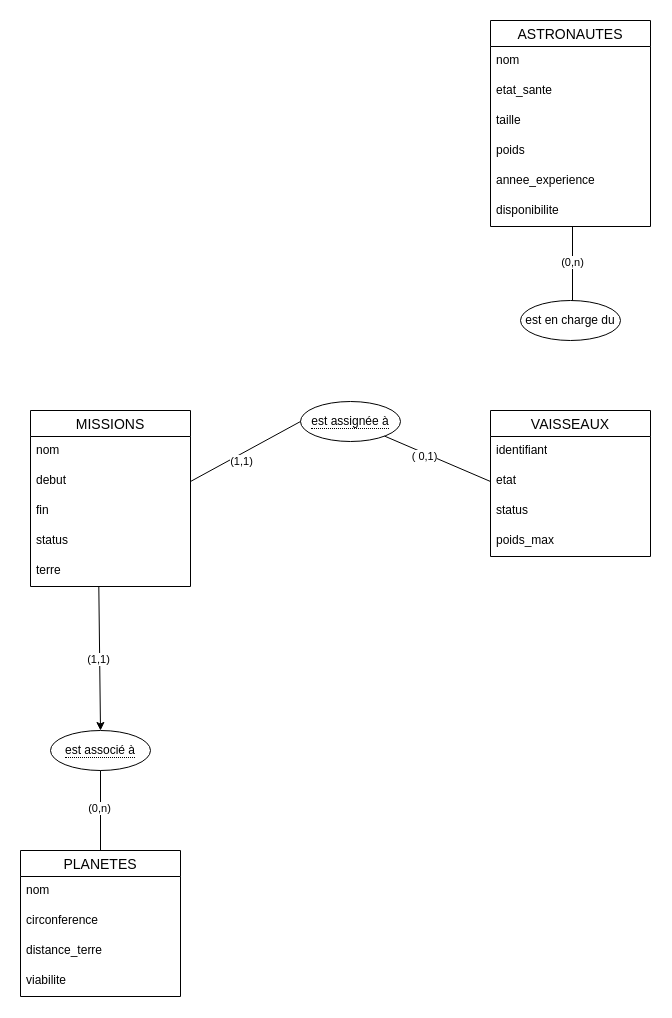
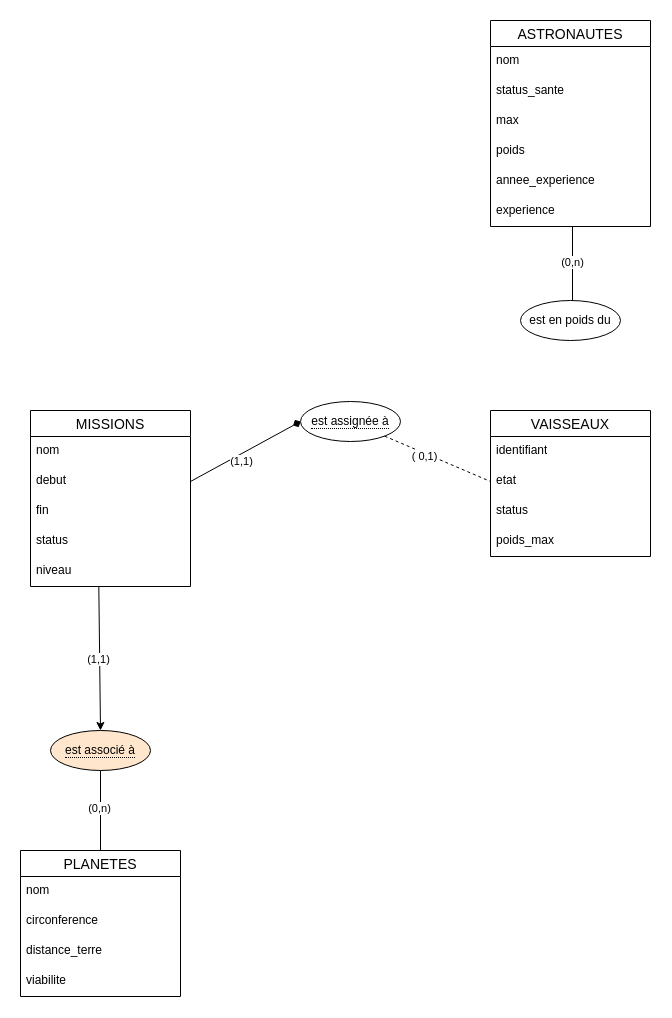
- <mxCell id="15" value="etat_sante" style="text;strokeColor=none;fillColor=none;spacingLeft=4;spacingRight=4;overflow=hidden;rotatable=0;points=[[0,0.5],[1,0.5]];portConstraint=eastwest;fontSize=12;whiteSpace=wrap;html=1;" parent="13" vertex="1"><mxGeometry y="56" width="160" height="30" as="geometry" /></mxCell>
+ <mxCell id="15" value="status_sante" style="text;strokeColor=none;fillColor=none;spacingLeft=4;spacingRight=4;overflow=hidden;rotatable=0;points=[[0,0.5],[1,0.5]];portConstraint=eastwest;fontSize=12;whiteSpace=wrap;html=1;" parent="13" vertex="1"><mxGeometry y="56" width="160" height="30" as="geometry" /></mxCell>
- <mxCell id="16" value="taille" style="text;strokeColor=none;fillColor=none;spacingLeft=4;spacingRight=4;overflow=hidden;rotatable=0;points=[[0,0.5],[1,0.5]];portConstraint=eastwest;fontSize=12;whiteSpace=wrap;html=1;" parent="13" vertex="1"><mxGeometry y="86" width="160" height="30" as="geometry" /></mxCell>
+ <mxCell id="16" value="max" style="text;strokeColor=none;fillColor=none;spacingLeft=4;spacingRight=4;overflow=hidden;rotatable=0;points=[[0,0.5],[1,0.5]];portConstraint=eastwest;fontSize=12;whiteSpace=wrap;html=1;" parent="13" vertex="1"><mxGeometry y="86" width="160" height="30" as="geometry" /></mxCell>
- <mxCell id="19" value="disponibilite" style="text;strokeColor=none;fillColor=none;spacingLeft=4;spacingRight=4;overflow=hidden;rotatable=0;points=[[0,0.5],[1,0.5]];portConstraint=eastwest;fontSize=12;whiteSpace=wrap;html=1;" parent="13" vertex="1"><mxGeometry y="176" width="160" height="30" as="geometry" /></mxCell>
+ <mxCell id="19" value="experience" style="text;strokeColor=none;fillColor=none;spacingLeft=4;spacingRight=4;overflow=hidden;rotatable=0;points=[[0,0.5],[1,0.5]];portConstraint=eastwest;fontSize=12;whiteSpace=wrap;html=1;" parent="13" vertex="1"><mxGeometry y="176" width="160" height="30" as="geometry" /></mxCell>
- <mxCell id="26" value="est en charge du" style="ellipse;whiteSpace=wrap;html=1;align=center;" parent="1" vertex="1"><mxGeometry x="520" y="300" width="100" height="40" as="geometry" /></mxCell>
+ <mxCell id="26" value="est en poids du" style="ellipse;whiteSpace=wrap;html=1;align=center;" parent="1" vertex="1"><mxGeometry x="520" y="300" width="100" height="40" as="geometry" /></mxCell>
- <mxCell id="27" value="" style="endArrow=none;html=1;rounded=0;entryX=0;entryY=0.5;entryDx=0;entryDy=0;exitX=1;exitY=0.5;exitDx=0;exitDy=0;" parent="1" source="9" target="25" edge="1"><mxGeometry relative="1" as="geometry"><mxPoint x="190" y="470" as="sourcePoint" /><mxPoint x="350" y="470" as="targetPoint" /></mxGeometry></mxCell>
+ <mxCell id="27" value="" style="endArrow=diamond;html=1;rounded=0;entryX=0;entryY=0.5;entryDx=0;entryDy=0;exitX=1;exitY=0.5;exitDx=0;exitDy=0;" parent="1" source="9" target="25" edge="1"><mxGeometry relative="1" as="geometry"><mxPoint x="190" y="470" as="sourcePoint" /><mxPoint x="350" y="470" as="targetPoint" /></mxGeometry></mxCell>
- <mxCell id="29" value="" style="endArrow=none;html=1;rounded=0;entryX=0;entryY=0.5;entryDx=0;entryDy=0;" parent="1" source="25" target="22" edge="1"><mxGeometry relative="1" as="geometry"><mxPoint x="190" y="470" as="sourcePoint" /><mxPoint x="350" y="470" as="targetPoint" /></mxGeometry></mxCell>
+ <mxCell id="29" value="" style="endArrow=none;html=1;rounded=0;entryX=0;entryY=0.5;entryDx=0;entryDy=0;dashed=1;" parent="1" source="25" target="22" edge="1"><mxGeometry relative="1" as="geometry"><mxPoint x="190" y="470" as="sourcePoint" /><mxPoint x="350" y="470" as="targetPoint" /></mxGeometry></mxCell>
- <mxCell id="12" value="terre" style="text;strokeColor=none;fillColor=none;spacingLeft=4;spacingRight=4;overflow=hidden;rotatable=0;points=[[0,0.5],[1,0.5]];portConstraint=eastwest;fontSize=12;whiteSpace=wrap;html=1;" parent="7" vertex="1"><mxGeometry y="146" width="160" height="30" as="geometry" /></mxCell>
+ <mxCell id="12" value="niveau" style="text;strokeColor=none;fillColor=none;spacingLeft=4;spacingRight=4;overflow=hidden;rotatable=0;points=[[0,0.5],[1,0.5]];portConstraint=eastwest;fontSize=12;whiteSpace=wrap;html=1;" parent="7" vertex="1"><mxGeometry y="146" width="160" height="30" as="geometry" /></mxCell>
- <mxCell id="33" value="&lt;span style=&quot;border-bottom: 1px dotted&quot;&gt;est associé à&lt;/span&gt;" style="ellipse;whiteSpace=wrap;html=1;align=center;" parent="1" vertex="1"><mxGeometry x="50" y="730" width="100" height="40" as="geometry" /></mxCell>
+ <mxCell id="33" value="&lt;span style=&quot;border-bottom: 1px dotted&quot;&gt;est associé à&lt;/span&gt;" style="ellipse;whiteSpace=wrap;html=1;align=center;fillColor=#ffe6cc;" parent="1" vertex="1"><mxGeometry x="50" y="730" width="100" height="40" as="geometry" /></mxCell>
